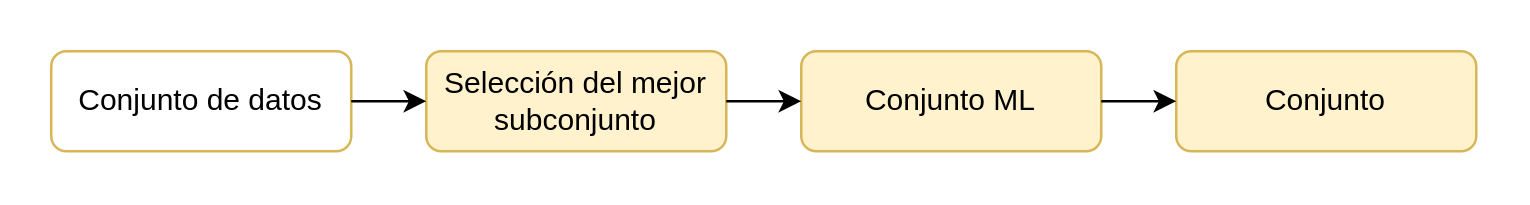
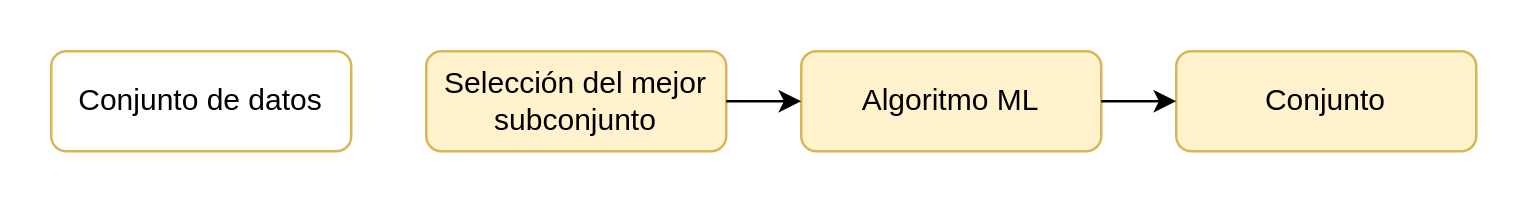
- <mxCell id="5" value="" style="endArrow=classic;html=1;rounded=0;exitX=1;exitY=0.5;exitDx=0;exitDy=0;entryX=0;entryY=0.5;entryDx=0;entryDy=0;" edge="1" parent="2" source="3" target="4"><mxGeometry width="50" height="50" relative="1" as="geometry"><mxPoint x="350" y="240" as="sourcePoint" /><mxPoint x="400" y="190" as="targetPoint" /></mxGeometry></mxCell>
- <mxCell id="6" value="Conjunto ML" style="rounded=1;whiteSpace=wrap;html=1;fontSize=12;glass=0;strokeWidth=1;shadow=0;fillColor=#fff2cc;strokeColor=#d6b656;" vertex="1" parent="2"><mxGeometry x="300" width="120" height="40" as="geometry" /></mxCell>
+ <mxCell id="6" value="Algoritmo ML" style="rounded=1;whiteSpace=wrap;html=1;fontSize=12;glass=0;strokeWidth=1;shadow=0;fillColor=#fff2cc;strokeColor=#d6b656;" vertex="1" parent="2"><mxGeometry x="300" width="120" height="40" as="geometry" /></mxCell>
